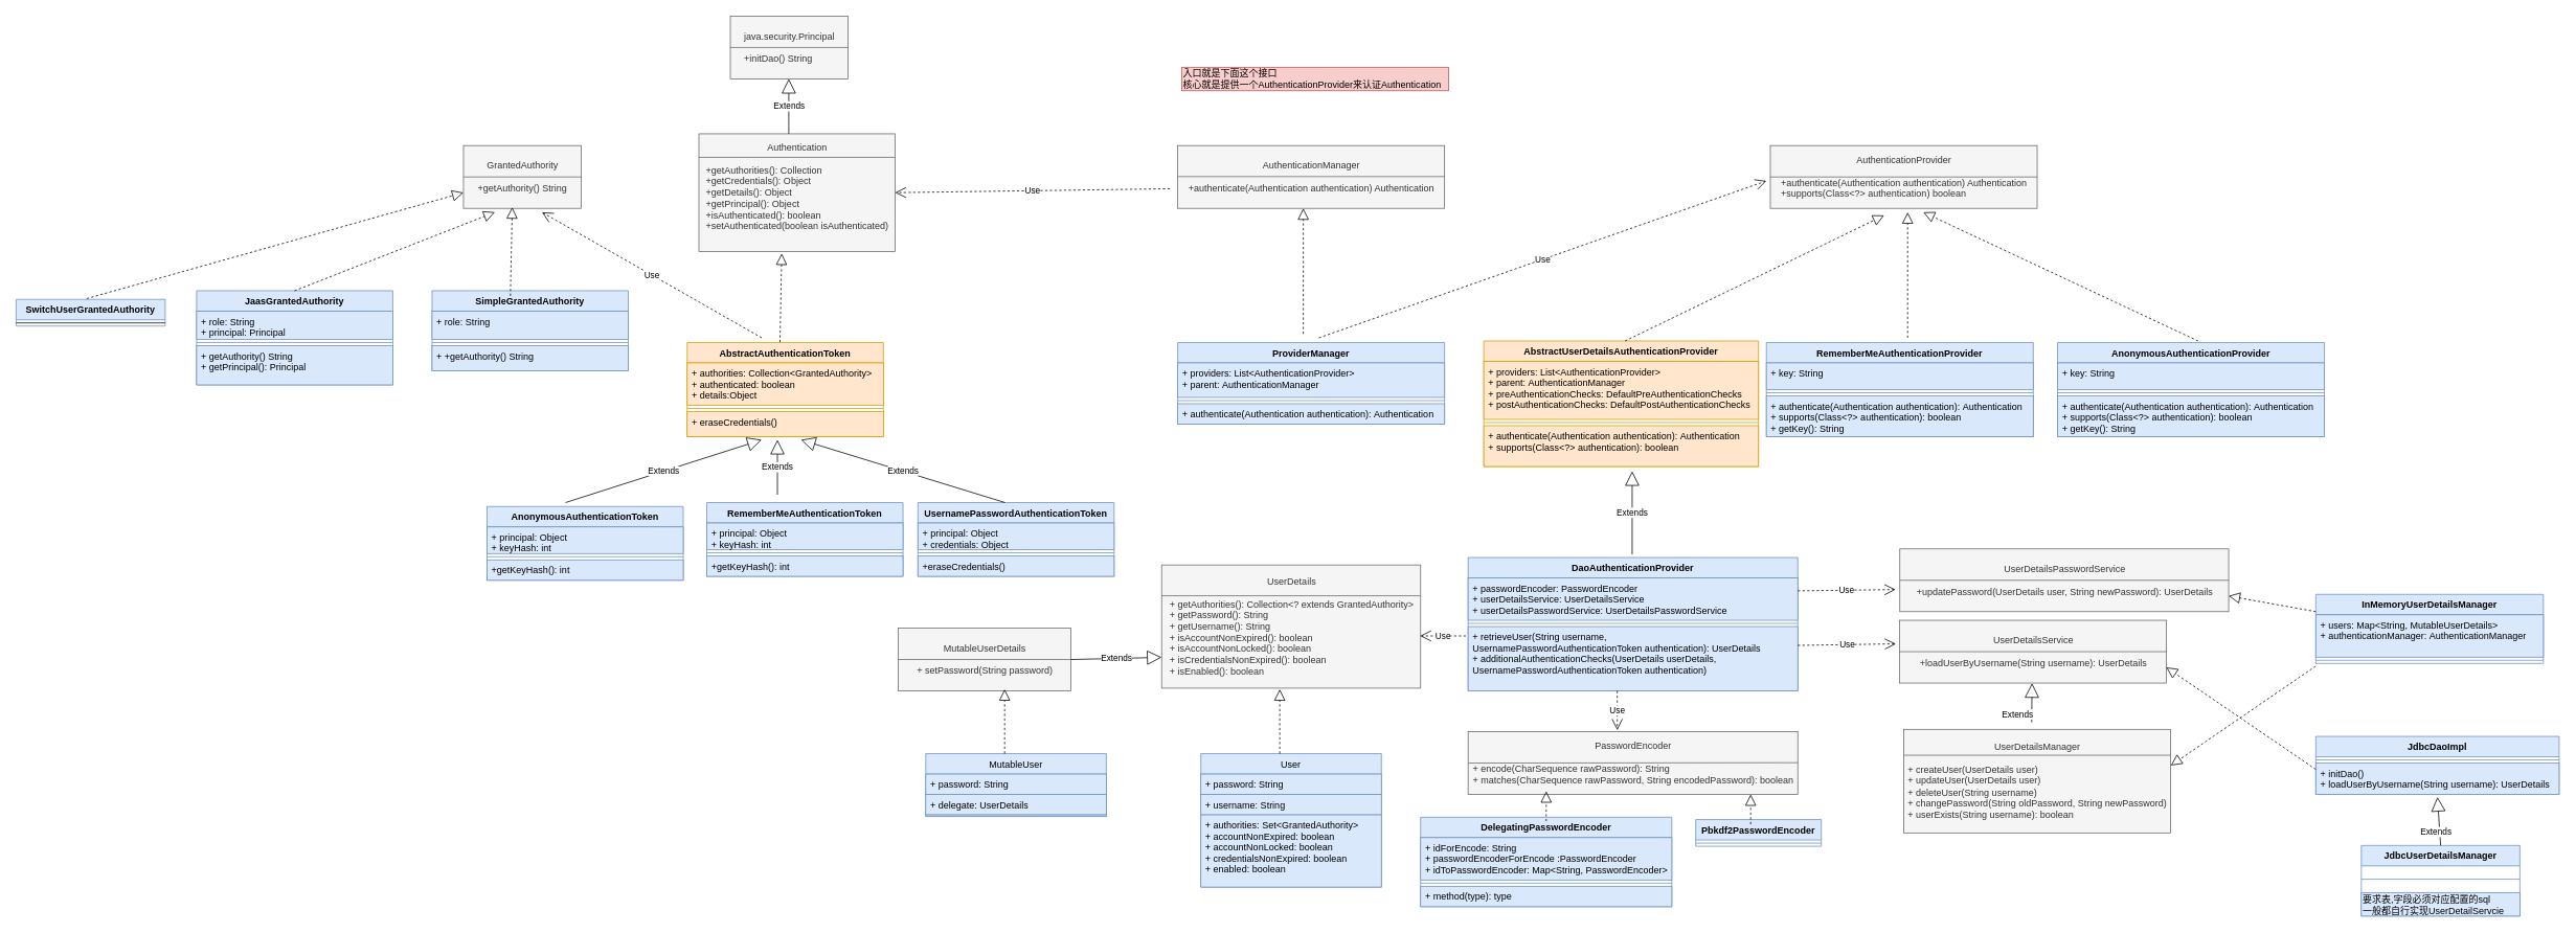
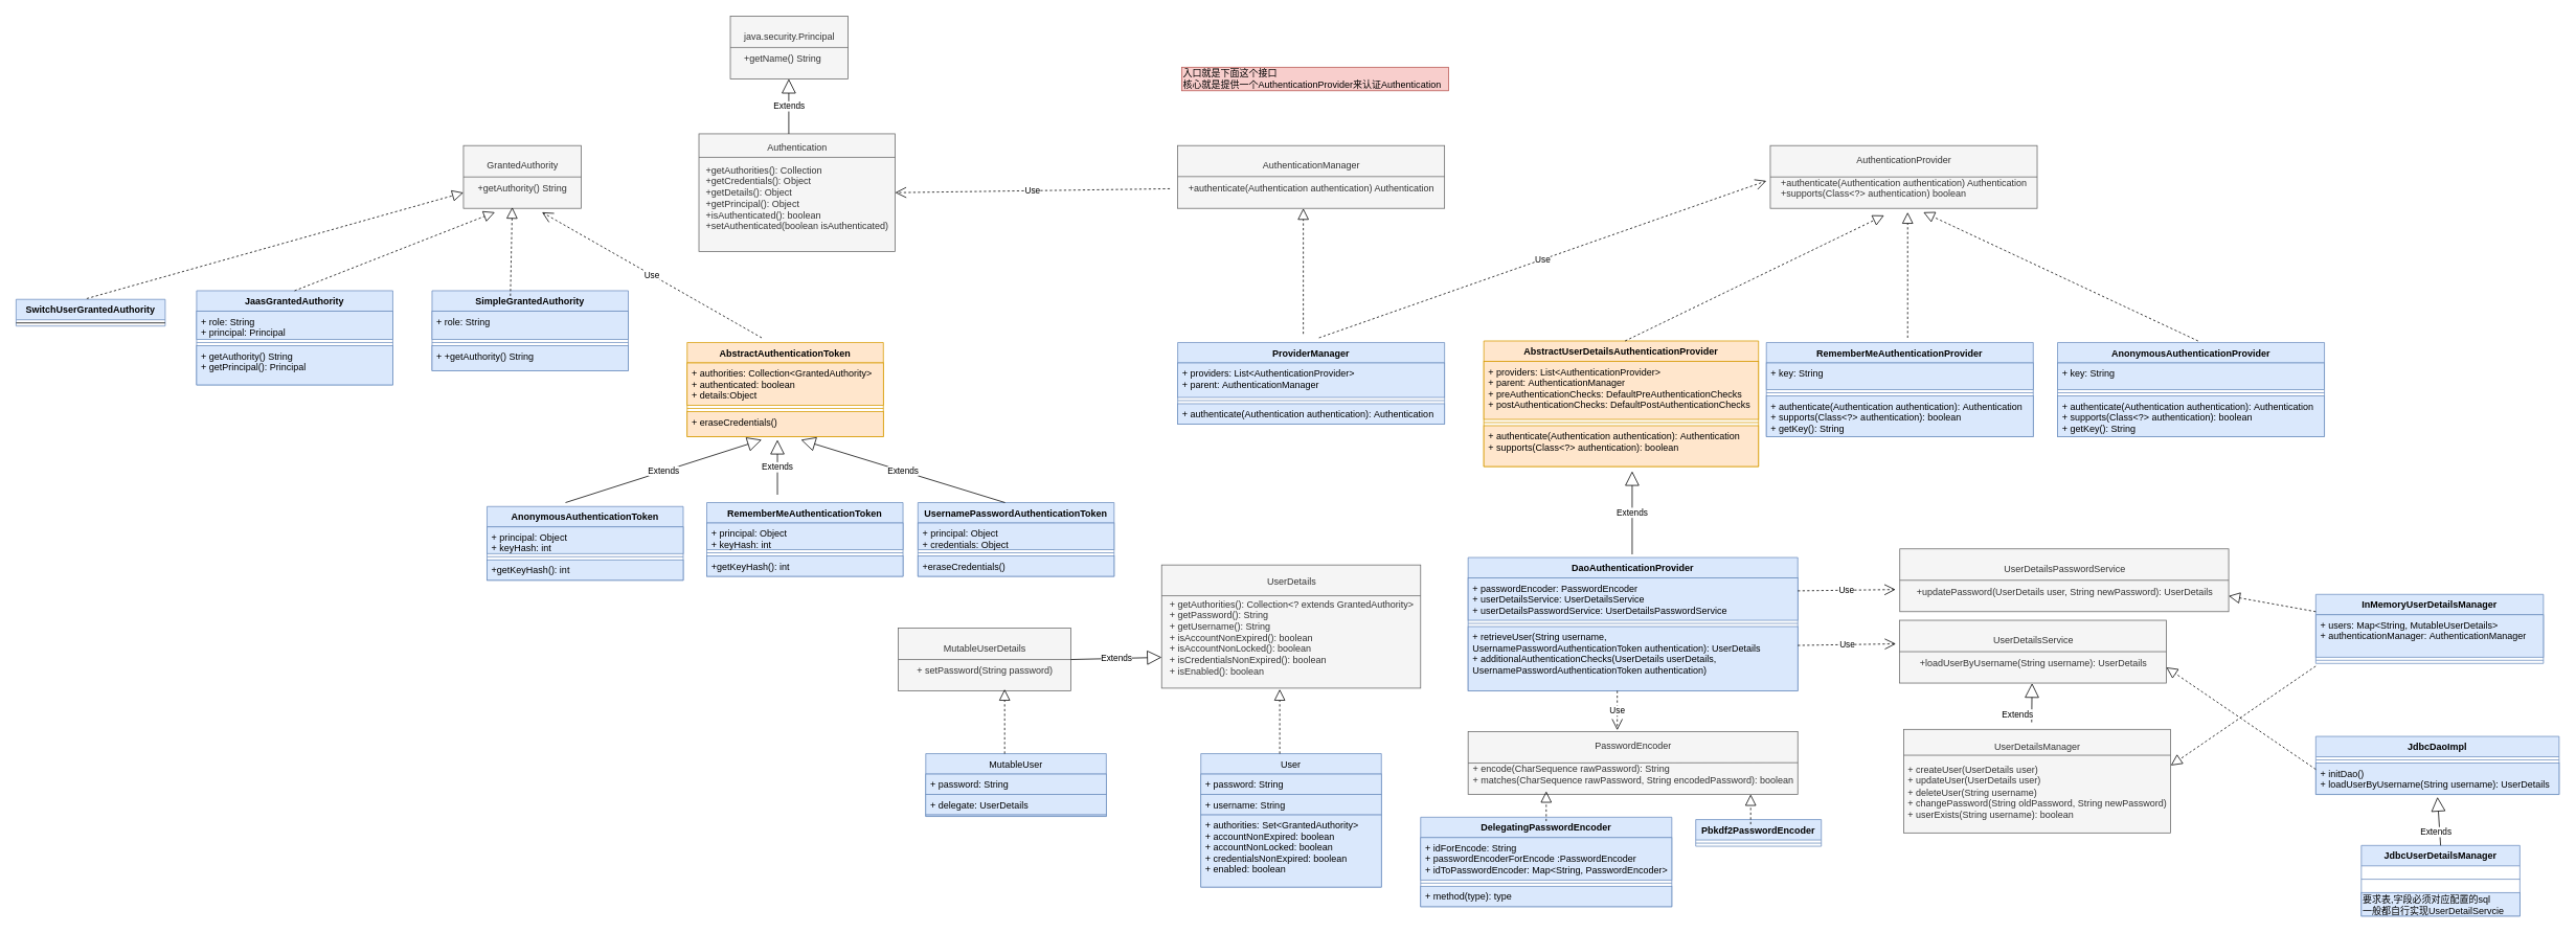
- <mxCell id="10" value="java.security.Principal&lt;br&gt;&lt;br&gt;&lt;div style=&quot;text-align: left&quot;&gt;&lt;span&gt;+initDao() String&lt;/span&gt;&lt;/div&gt;" style="html=1;fillColor=#f5f5f5;strokeColor=#666666;fontColor=#333333;" parent="1" vertex="1"><mxGeometry x="930" y="20" width="150" height="80" as="geometry" /></mxCell>
+ <mxCell id="10" value="java.security.Principal&lt;br&gt;&lt;br&gt;&lt;div style=&quot;text-align: left&quot;&gt;&lt;span&gt;+getName() String&lt;/span&gt;&lt;/div&gt;" style="html=1;fillColor=#f5f5f5;strokeColor=#666666;fontColor=#333333;" parent="1" vertex="1"><mxGeometry x="930" y="20" width="150" height="80" as="geometry" /></mxCell>
- <mxCell id="49" value="" style="endArrow=block;dashed=1;endFill=0;endSize=12;html=1;entryX=0.422;entryY=1.017;entryDx=0;entryDy=0;entryPerimeter=0;exitX=0.473;exitY=-0.004;exitDx=0;exitDy=0;exitPerimeter=0;" parent="1" source="14" target="12" edge="1"><mxGeometry width="160" relative="1" as="geometry"><mxPoint x="800" y="370" as="sourcePoint" /><mxPoint x="980" y="350" as="targetPoint" /></mxGeometry></mxCell>
- <mxCell id="108" value="Use" style="endArrow=open;endSize=12;dashed=1;html=1;entryX=0.998;entryY=0.576;entryDx=0;entryDy=0;exitX=-0.007;exitY=0.146;exitDx=0;exitDy=0;exitPerimeter=0;entryPerimeter=0;" parent="1" source="37" target="81" edge="1"><mxGeometry width="160" relative="1" as="geometry"><mxPoint x="1790" y="938.5" as="sourcePoint" /><mxPoint x="1920" y="937.5" as="targetPoint" /></mxGeometry></mxCell>
